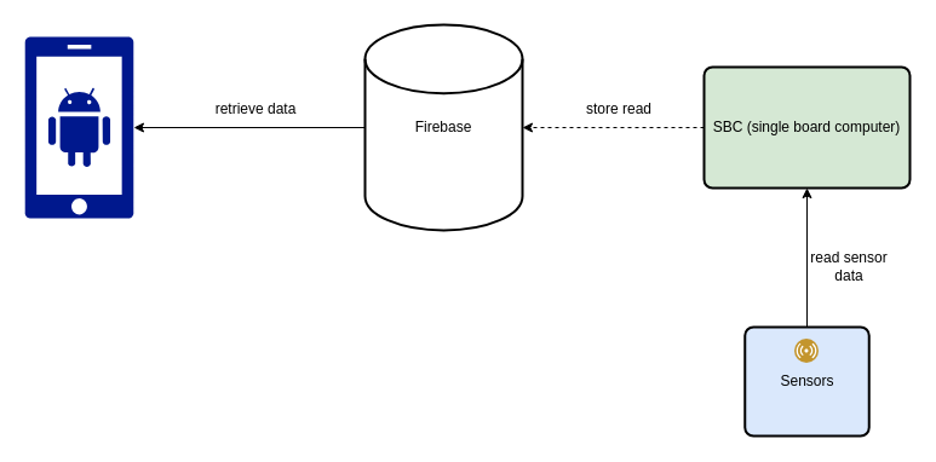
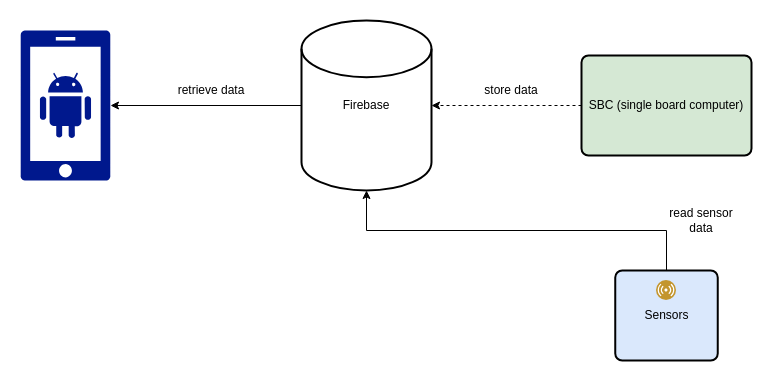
- <mxCell id="12" value="store read" style="text;html=1;strokeColor=none;fillColor=none;align=center;verticalAlign=middle;whiteSpace=wrap;rounded=0;" vertex="1" parent="1"><mxGeometry x="471" y="80" width="80" height="20" as="geometry" /></mxCell>
+ <mxCell id="12" value="store data" style="text;html=1;strokeColor=none;fillColor=none;align=center;verticalAlign=middle;whiteSpace=wrap;rounded=0;" vertex="1" parent="1"><mxGeometry x="471" y="80" width="80" height="20" as="geometry" /></mxCell>
- <mxCell id="8" value="" style="edgeStyle=orthogonalEdgeStyle;rounded=0;orthogonalLoop=1;jettySize=auto;html=1;exitX=0.5;exitY=0;exitDx=0;exitDy=0;entryX=0.5;entryY=1;entryDx=0;entryDy=0;" edge="1" parent="1" source="9" target="6"><mxGeometry relative="1" as="geometry" /></mxCell>
+ <mxCell id="8" value="" style="edgeStyle=orthogonalEdgeStyle;rounded=0;orthogonalLoop=1;jettySize=auto;html=1;exitX=0.5;exitY=0;exitDx=0;exitDy=0;" edge="1" parent="1" source="9" target="4"><mxGeometry relative="1" as="geometry" /></mxCell>
